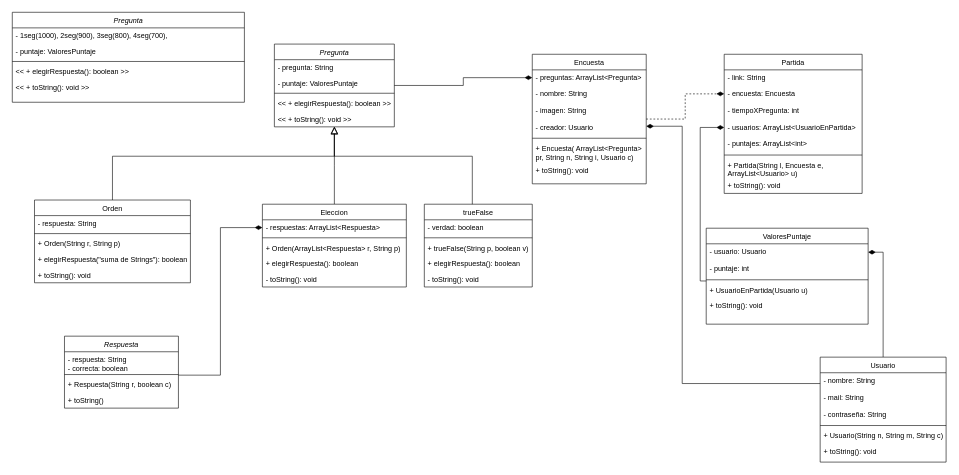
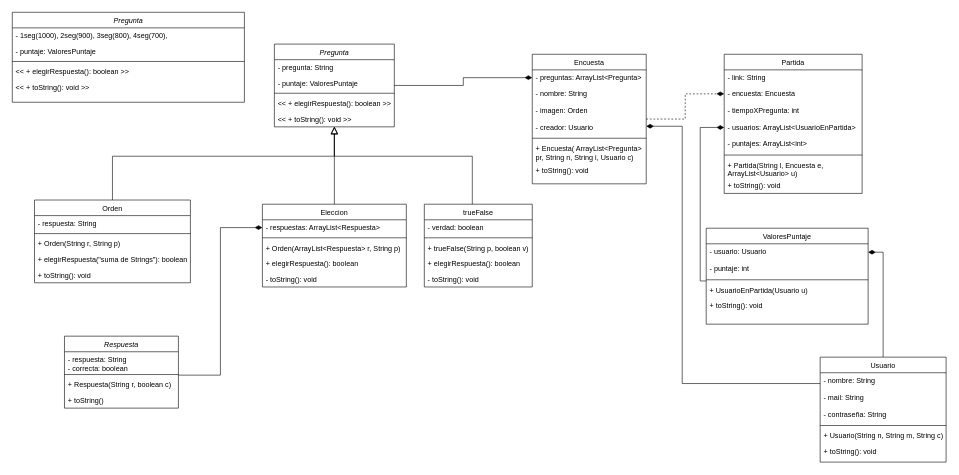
- <mxCell id="21" value="- imagen: String" style="text;align=left;verticalAlign=top;spacingLeft=4;spacingRight=4;overflow=hidden;rotatable=0;points=[[0,0.5],[1,0.5]];portConstraint=eastwest;rounded=0;shadow=0;html=0;" vertex="1" parent="18"><mxGeometry y="80" width="190" height="28" as="geometry" /></mxCell>
+ <mxCell id="21" value="- imagen: Orden" style="text;align=left;verticalAlign=top;spacingLeft=4;spacingRight=4;overflow=hidden;rotatable=0;points=[[0,0.5],[1,0.5]];portConstraint=eastwest;rounded=0;shadow=0;html=0;" vertex="1" parent="18"><mxGeometry y="80" width="190" height="28" as="geometry" /></mxCell>
